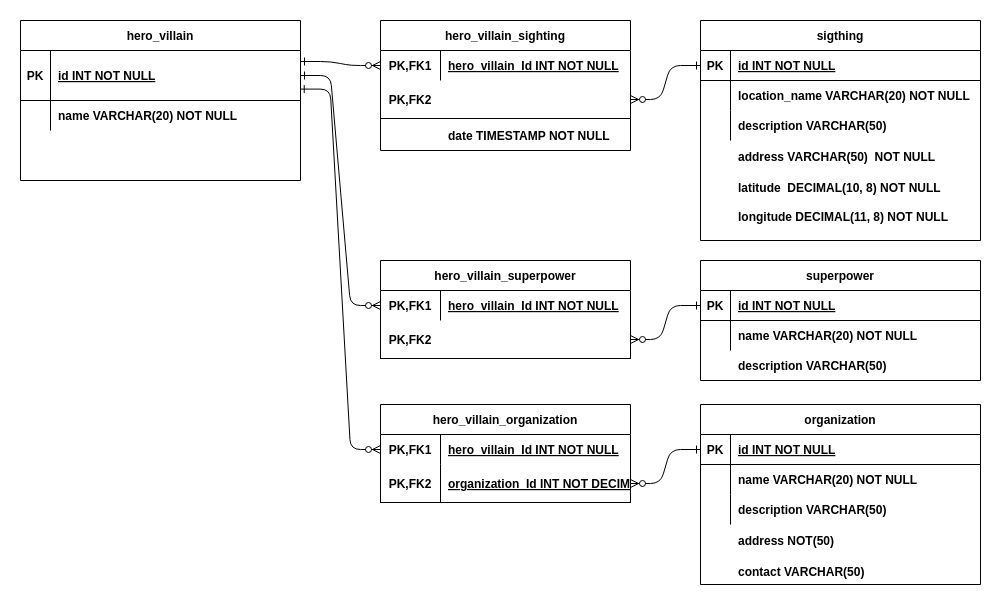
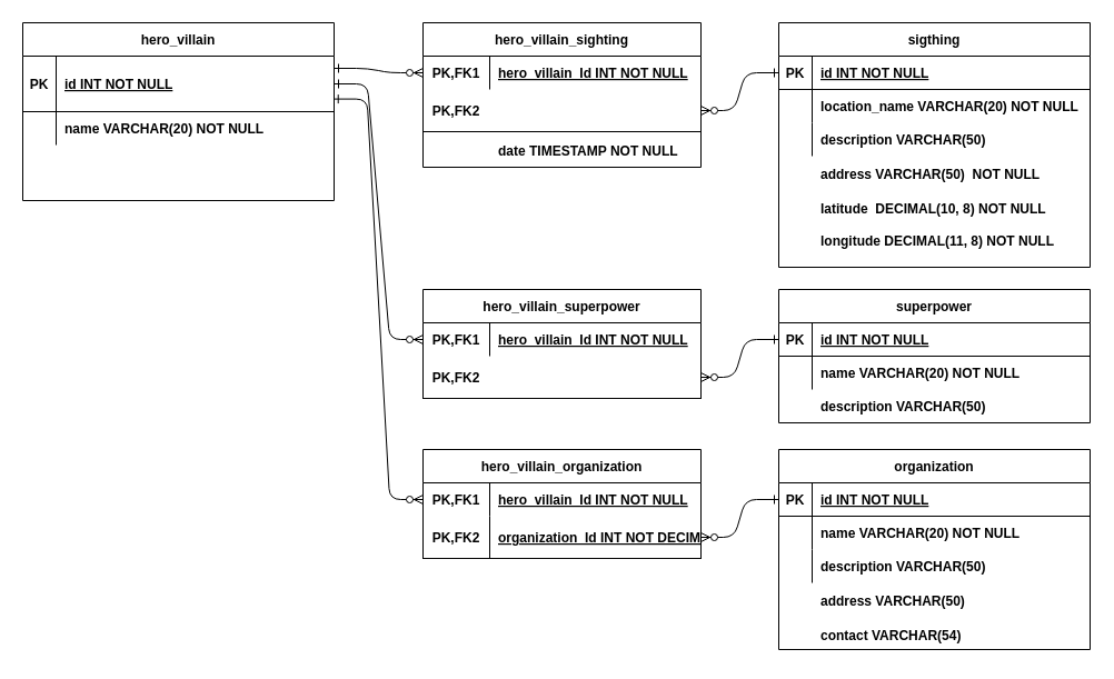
- <mxCell id="28" value="address NOT(50) " style="shape=partialRectangle;overflow=hidden;connectable=0;fillColor=none;top=0;left=0;bottom=0;right=0;align=left;spacingLeft=6;fontStyle=1" parent="1" vertex="1"><mxGeometry x="730" y="525" width="250" height="30" as="geometry" /></mxCell>
+ <mxCell id="28" value="address VARCHAR(50) " style="shape=partialRectangle;overflow=hidden;connectable=0;fillColor=none;top=0;left=0;bottom=0;right=0;align=left;spacingLeft=6;fontStyle=1" parent="1" vertex="1"><mxGeometry x="730" y="525" width="250" height="30" as="geometry" /></mxCell>
- <mxCell id="53" value="contact VARCHAR(50) " style="shape=partialRectangle;overflow=hidden;connectable=0;fillColor=none;top=0;left=0;bottom=0;right=0;align=left;spacingLeft=6;fontStyle=1" parent="1" vertex="1"><mxGeometry x="730" y="552" width="250" height="37" as="geometry" /></mxCell>
+ <mxCell id="53" value="contact VARCHAR(54) " style="shape=partialRectangle;overflow=hidden;connectable=0;fillColor=none;top=0;left=0;bottom=0;right=0;align=left;spacingLeft=6;fontStyle=1" parent="1" vertex="1"><mxGeometry x="730" y="552" width="250" height="37" as="geometry" /></mxCell>
